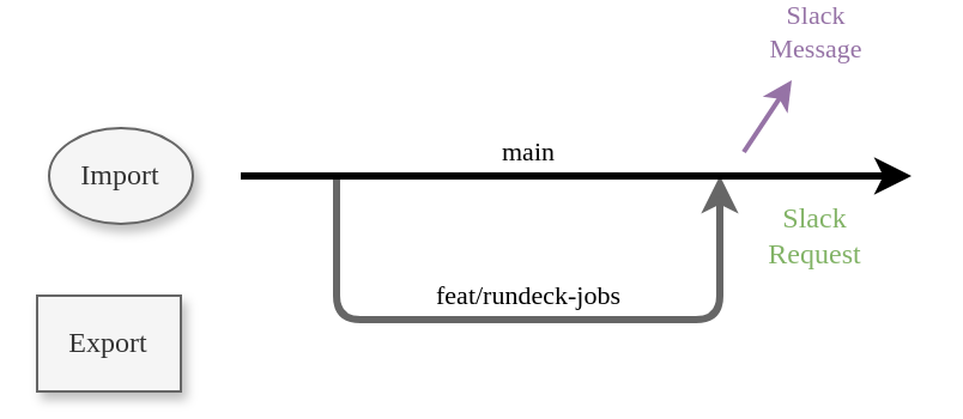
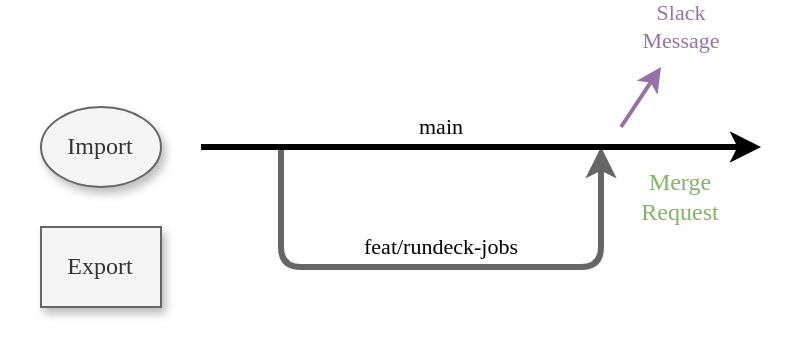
- <mxCell id="5" value="&lt;div&gt;Slack&lt;/div&gt;&lt;div&gt;Request&lt;/div&gt;" style="text;html=1;strokeColor=none;fillColor=none;align=center;verticalAlign=middle;whiteSpace=wrap;rounded=0;fontFamily=Ubuntu;fontSource=https%3A%2F%2Ffonts.googleapis.com%2Fcss%3Ffamily%3DUbuntu;fontColor=#82B366;sketch=0;shadow=0;labelBackgroundColor=none;" parent="1" vertex="1"><mxGeometry x="310" y="70" width="60" height="30" as="geometry" /></mxCell>
+ <mxCell id="5" value="&lt;div&gt;Merge&lt;/div&gt;&lt;div&gt;Request&lt;/div&gt;" style="text;html=1;strokeColor=none;fillColor=none;align=center;verticalAlign=middle;whiteSpace=wrap;rounded=0;fontFamily=Ubuntu;fontSource=https%3A%2F%2Ffonts.googleapis.com%2Fcss%3Ffamily%3DUbuntu;fontColor=#82B366;sketch=0;shadow=0;labelBackgroundColor=none;" parent="1" vertex="1"><mxGeometry x="310" y="70" width="60" height="30" as="geometry" /></mxCell>
- <mxCell id="3" value="Export" style="rounded=0;whiteSpace=wrap;html=1;fontFamily=Ubuntu;fontSource=https%3A%2F%2Ffonts.googleapis.com%2Fcss%3Ffamily%3DUbuntu;sketch=0;shadow=1;fillColor=#f5f5f5;fontColor=#333333;strokeColor=#666666;labelBackgroundColor=none;" parent="1" vertex="1"><mxGeometry x="15" y="110" width="60" height="40" as="geometry" /></mxCell>
+ <mxCell id="3" value="Export" style="rounded=0;whiteSpace=wrap;html=1;fontFamily=Ubuntu;fontSource=https%3A%2F%2Ffonts.googleapis.com%2Fcss%3Ffamily%3DUbuntu;sketch=0;shadow=1;fillColor=#f5f5f5;fontColor=#333333;strokeColor=#666666;labelBackgroundColor=none;" parent="1" vertex="1"><mxGeometry x="20" y="100" width="60" height="40" as="geometry" /></mxCell>
